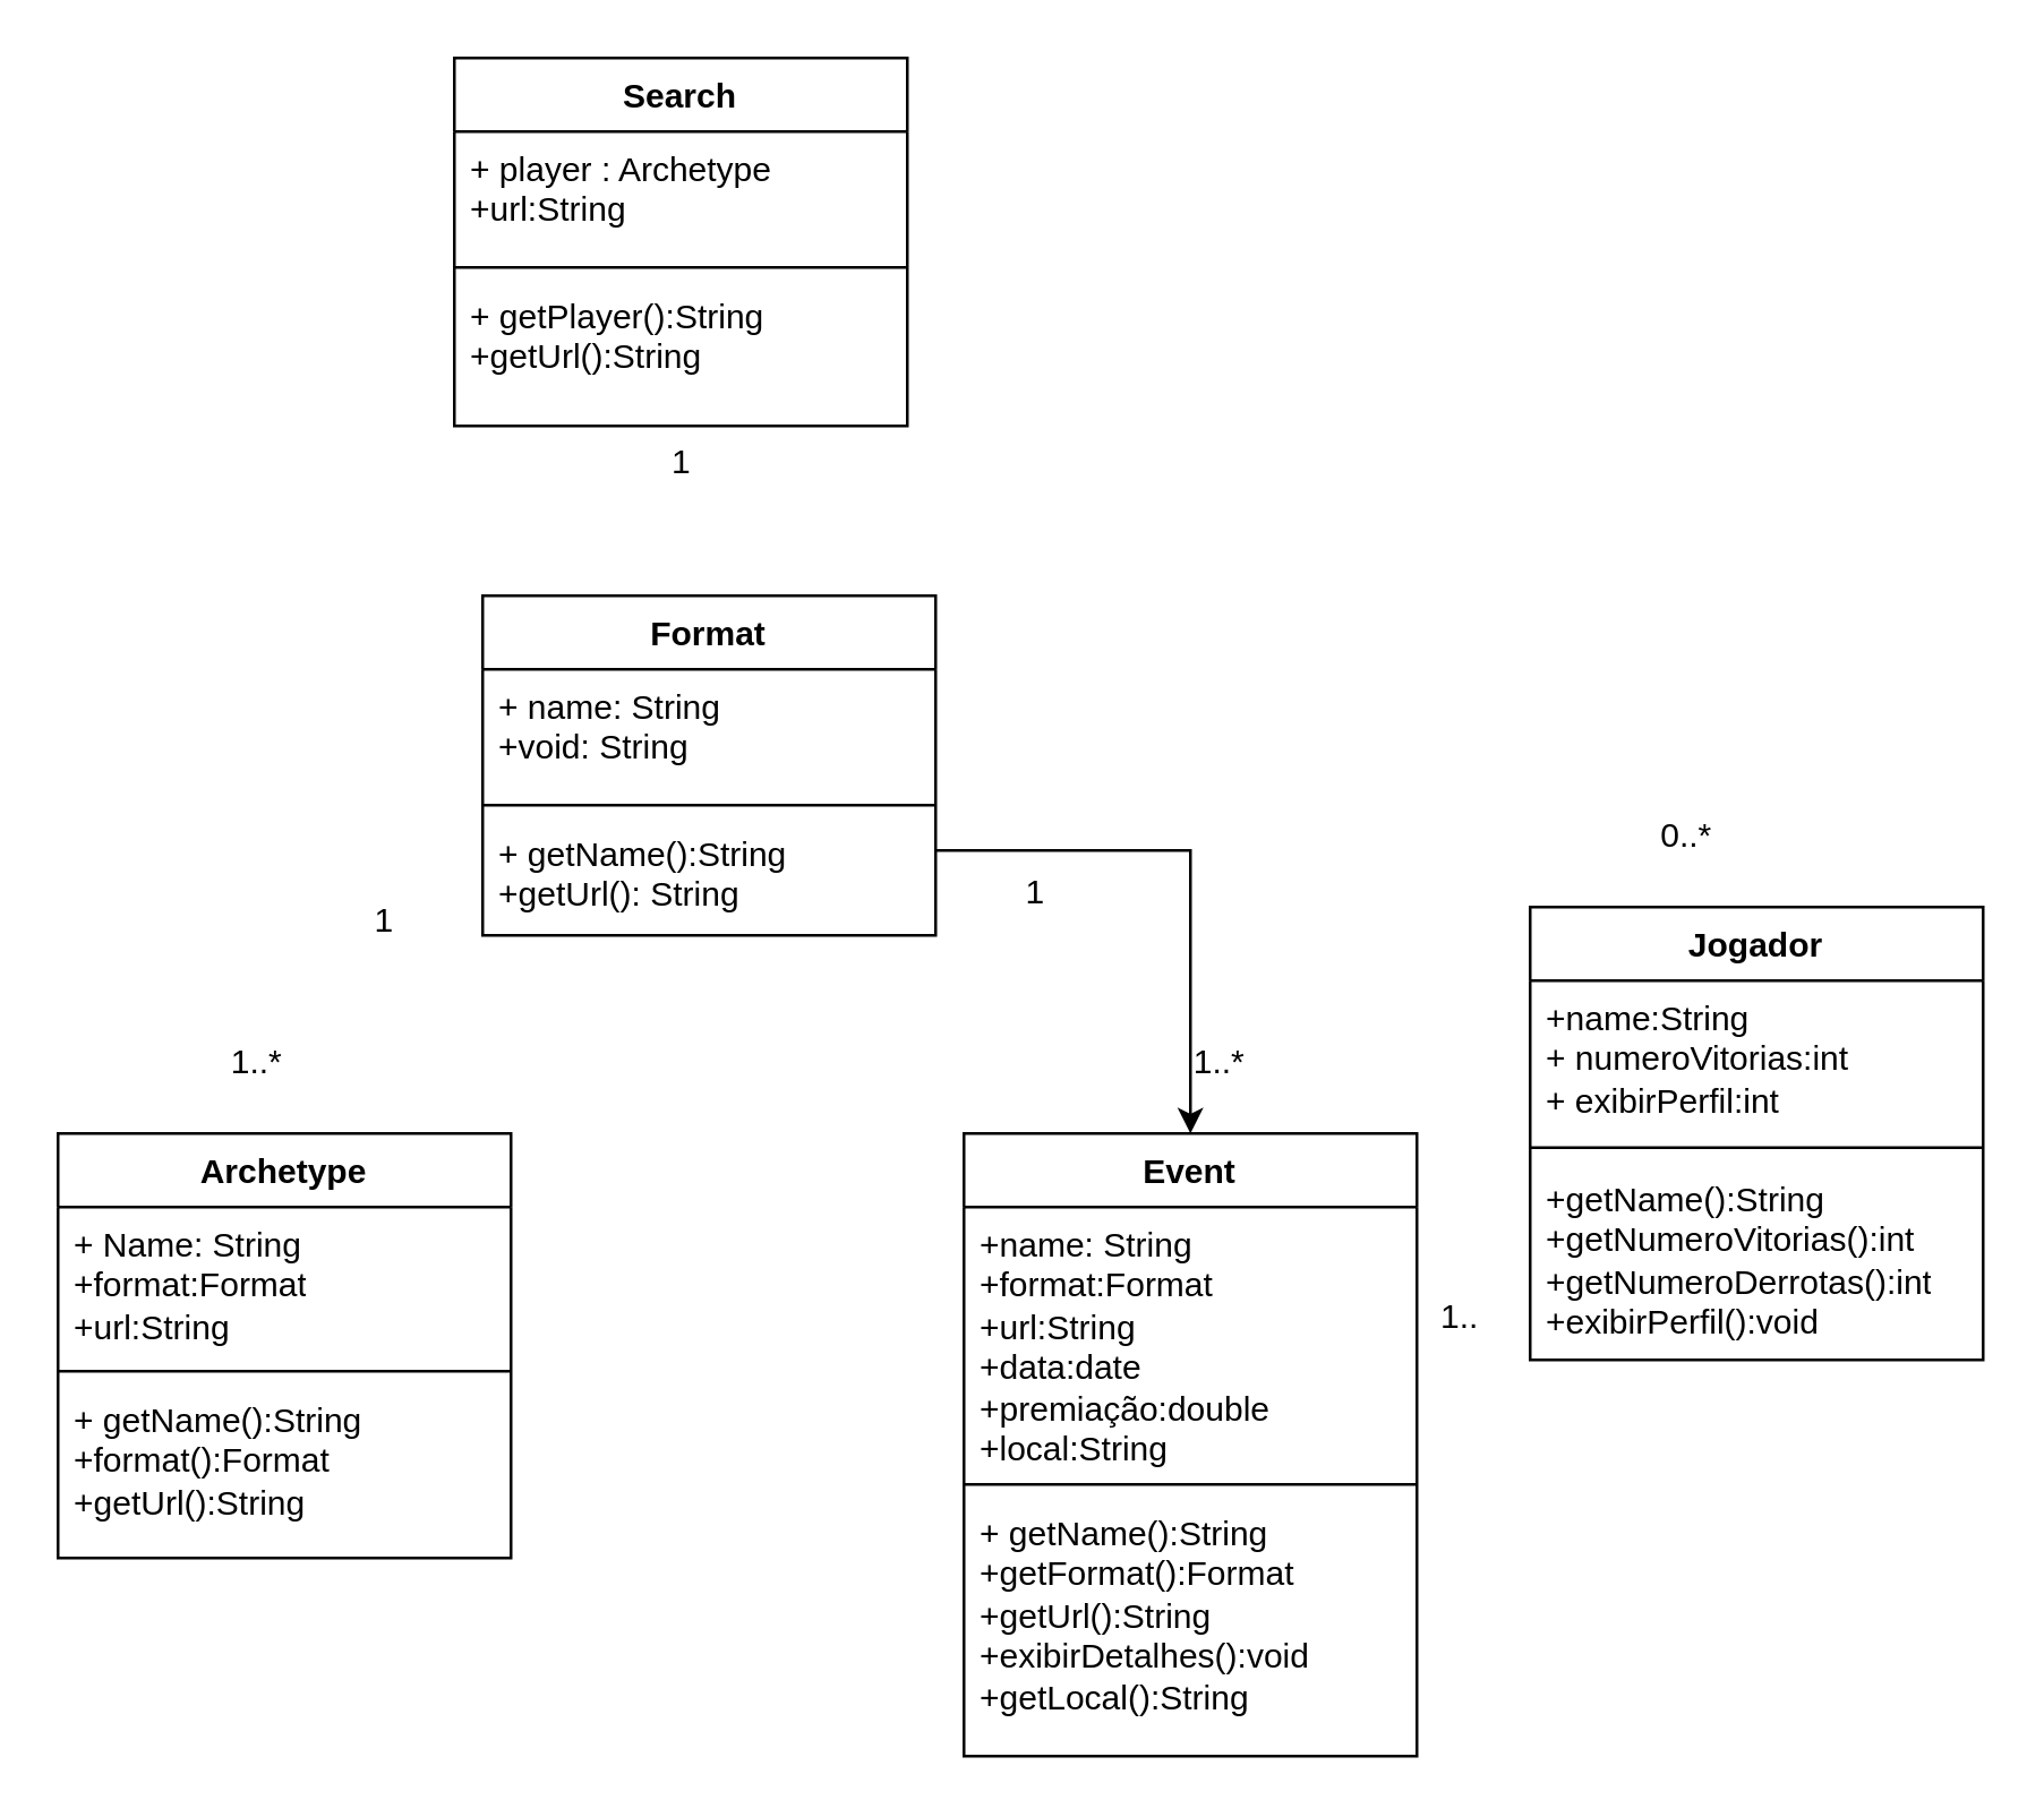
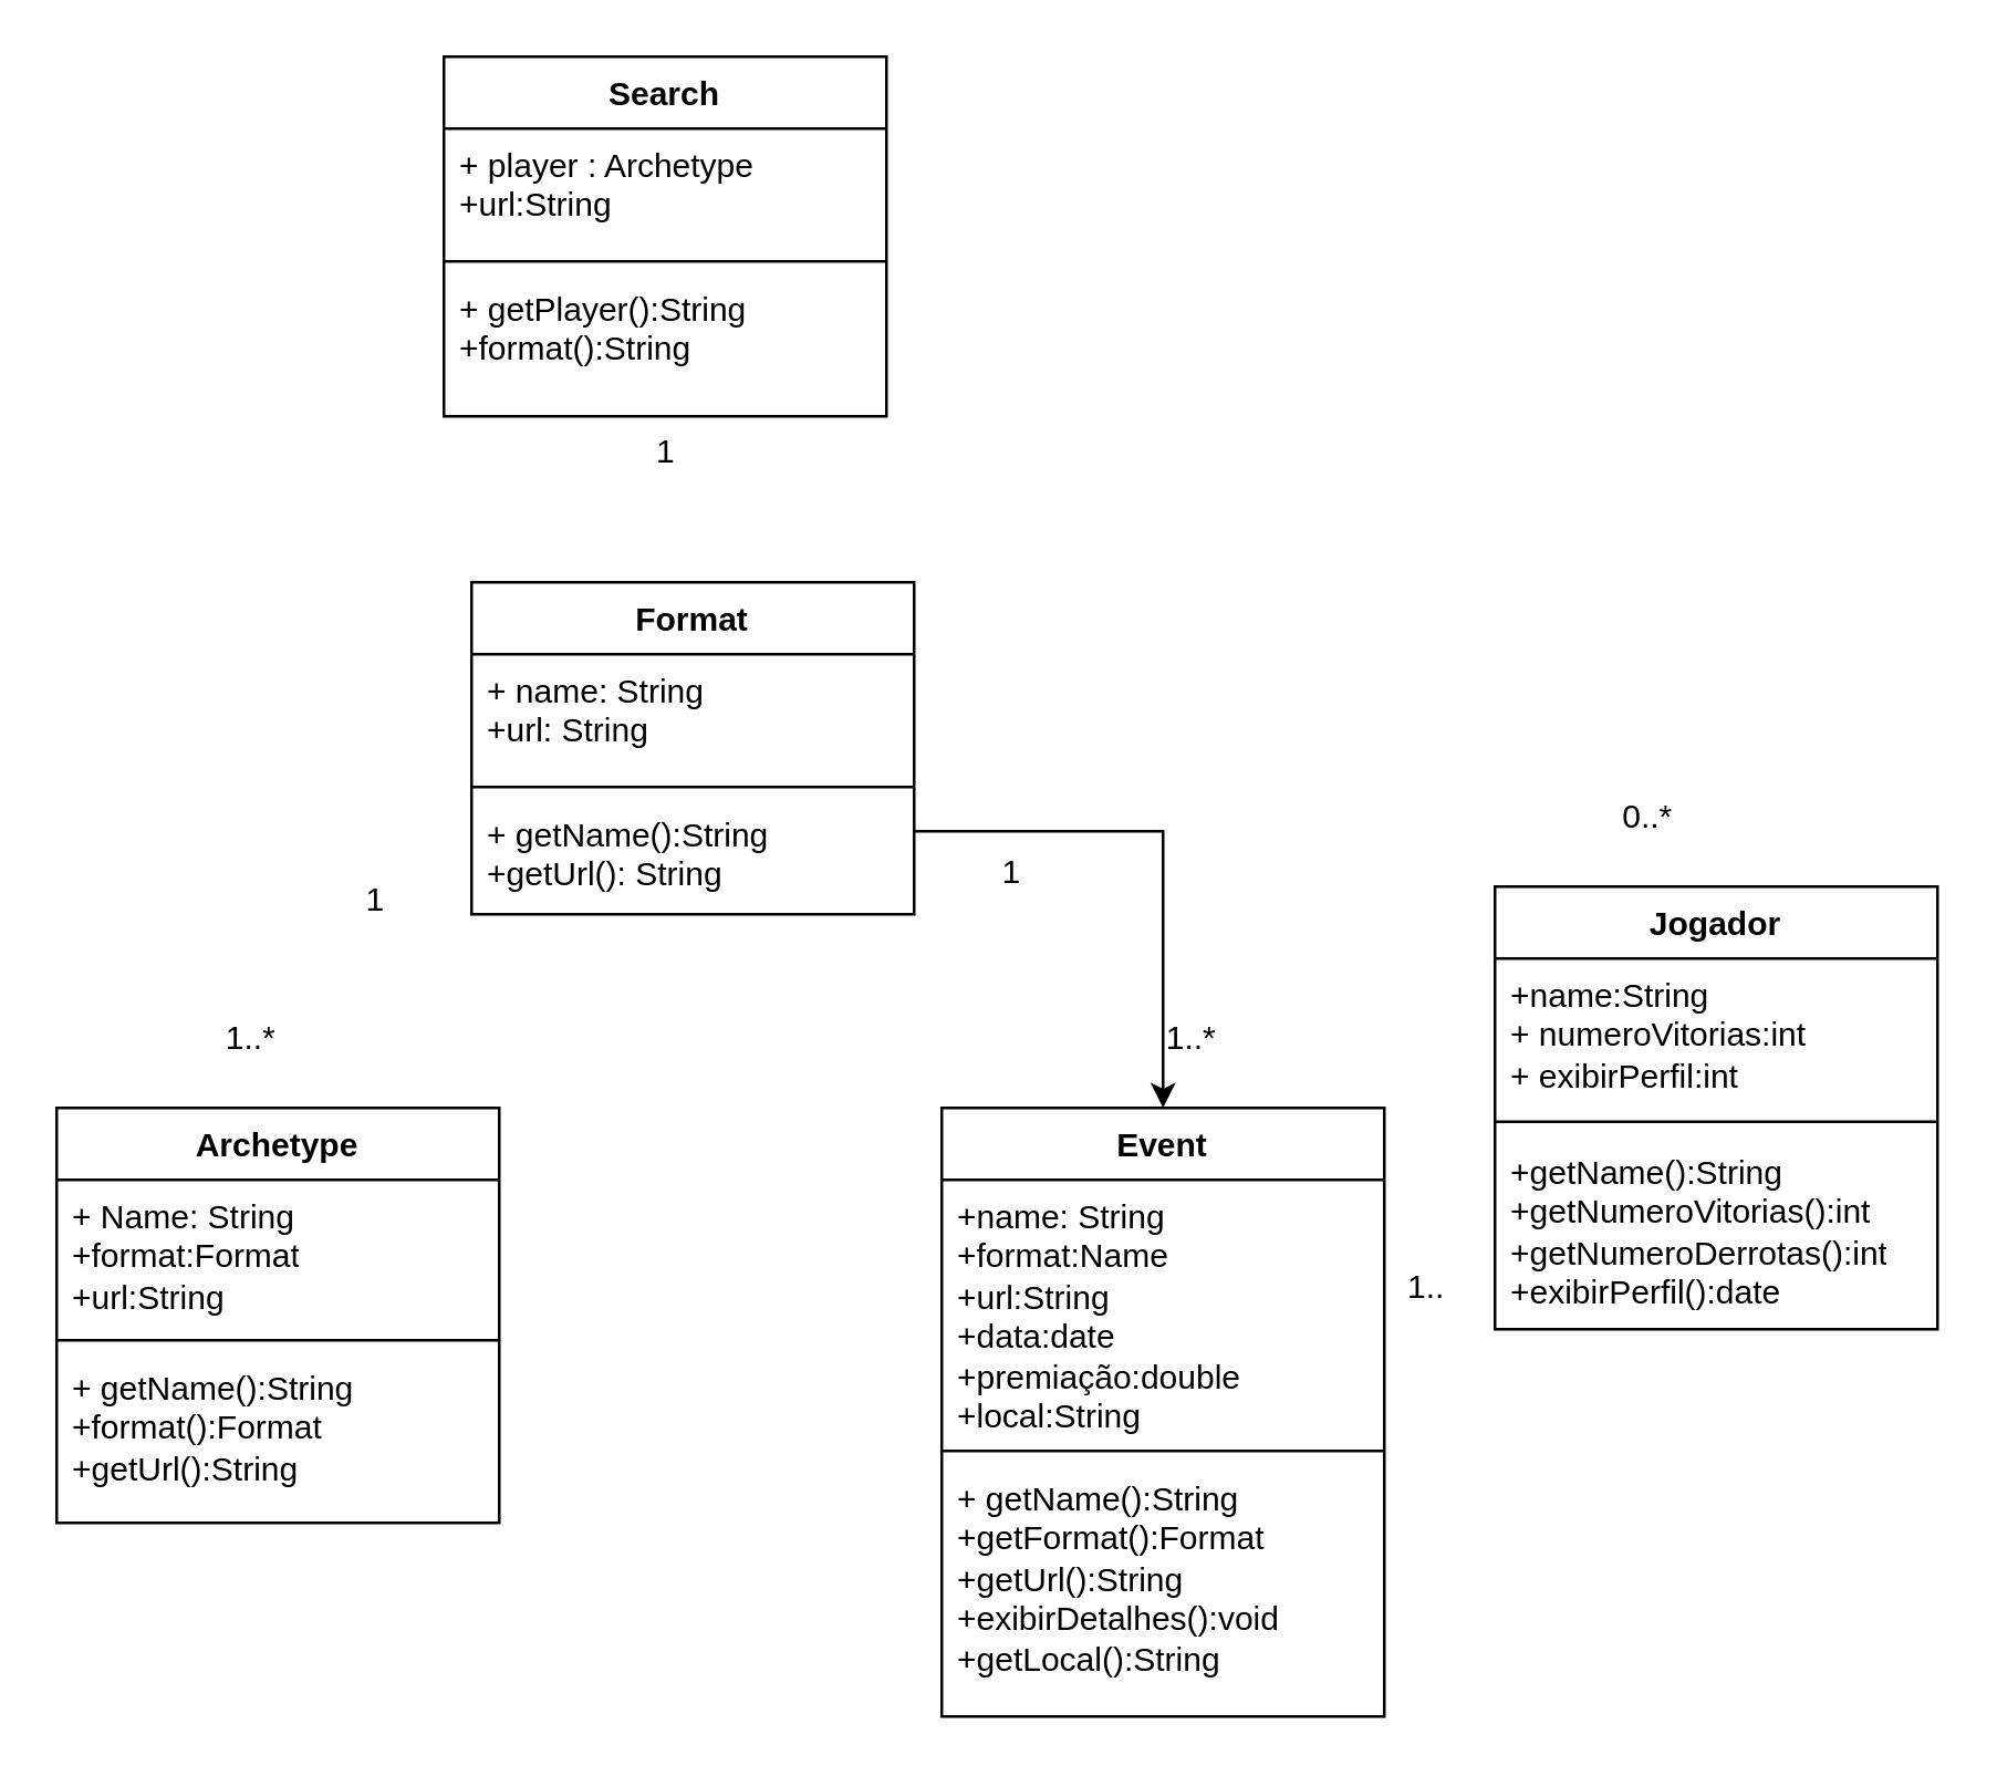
- <mxCell id="5" value="+ getPlayer():String&lt;br&gt;+getUrl():String" style="text;strokeColor=none;fillColor=none;align=left;verticalAlign=top;spacingLeft=4;spacingRight=4;overflow=hidden;rotatable=0;points=[[0,0.5],[1,0.5]];portConstraint=eastwest;whiteSpace=wrap;html=1;" vertex="1" parent="2"><mxGeometry y="78" width="160" height="52" as="geometry" /></mxCell>
+ <mxCell id="5" value="+ getPlayer():String&lt;br&gt;+format():String" style="text;strokeColor=none;fillColor=none;align=left;verticalAlign=top;spacingLeft=4;spacingRight=4;overflow=hidden;rotatable=0;points=[[0,0.5],[1,0.5]];portConstraint=eastwest;whiteSpace=wrap;html=1;" vertex="1" parent="2"><mxGeometry y="78" width="160" height="52" as="geometry" /></mxCell>
- <mxCell id="7" value="+ name: String&lt;br&gt;+void: String" style="text;strokeColor=none;fillColor=none;align=left;verticalAlign=top;spacingLeft=4;spacingRight=4;overflow=hidden;rotatable=0;points=[[0,0.5],[1,0.5]];portConstraint=eastwest;whiteSpace=wrap;html=1;" vertex="1" parent="6"><mxGeometry y="26" width="160" height="44" as="geometry" /></mxCell>
+ <mxCell id="7" value="+ name: String&lt;br&gt;+url: String" style="text;strokeColor=none;fillColor=none;align=left;verticalAlign=top;spacingLeft=4;spacingRight=4;overflow=hidden;rotatable=0;points=[[0,0.5],[1,0.5]];portConstraint=eastwest;whiteSpace=wrap;html=1;" vertex="1" parent="6"><mxGeometry y="26" width="160" height="44" as="geometry" /></mxCell>
- <mxCell id="27" value="+getName():String&lt;br&gt;+getNumeroVitorias():int&lt;br&gt;+getNumeroDerrotas():int&lt;br&gt;+exibirPerfil():void" style="text;strokeColor=none;fillColor=none;align=left;verticalAlign=top;spacingLeft=4;spacingRight=4;overflow=hidden;rotatable=0;points=[[0,0.5],[1,0.5]];portConstraint=eastwest;whiteSpace=wrap;html=1;" vertex="1" parent="24"><mxGeometry y="90" width="160" height="70" as="geometry" /></mxCell>
+ <mxCell id="27" value="+getName():String&lt;br&gt;+getNumeroVitorias():int&lt;br&gt;+getNumeroDerrotas():int&lt;br&gt;+exibirPerfil():date" style="text;strokeColor=none;fillColor=none;align=left;verticalAlign=top;spacingLeft=4;spacingRight=4;overflow=hidden;rotatable=0;points=[[0,0.5],[1,0.5]];portConstraint=eastwest;whiteSpace=wrap;html=1;" vertex="1" parent="24"><mxGeometry y="90" width="160" height="70" as="geometry" /></mxCell>
- <mxCell id="16" value="+name: String&lt;br&gt;+format:Format&lt;br&gt;+url:String&lt;br&gt;+data:date&lt;br&gt;+premiação:double&lt;br&gt;+local:String" style="text;strokeColor=none;fillColor=none;align=left;verticalAlign=top;spacingLeft=4;spacingRight=4;overflow=hidden;rotatable=0;points=[[0,0.5],[1,0.5]];portConstraint=eastwest;whiteSpace=wrap;html=1;" vertex="1" parent="15"><mxGeometry y="26" width="160" height="94" as="geometry" /></mxCell>
+ <mxCell id="16" value="+name: String&lt;br&gt;+format:Name&lt;br&gt;+url:String&lt;br&gt;+data:date&lt;br&gt;+premiação:double&lt;br&gt;+local:String" style="text;strokeColor=none;fillColor=none;align=left;verticalAlign=top;spacingLeft=4;spacingRight=4;overflow=hidden;rotatable=0;points=[[0,0.5],[1,0.5]];portConstraint=eastwest;whiteSpace=wrap;html=1;" vertex="1" parent="15"><mxGeometry y="26" width="160" height="94" as="geometry" /></mxCell>
